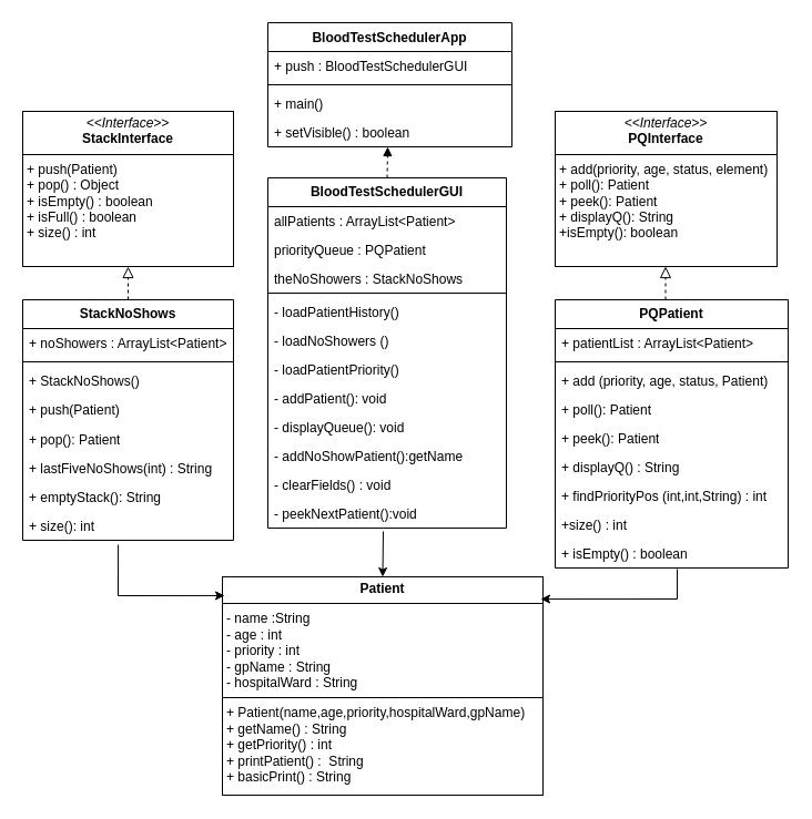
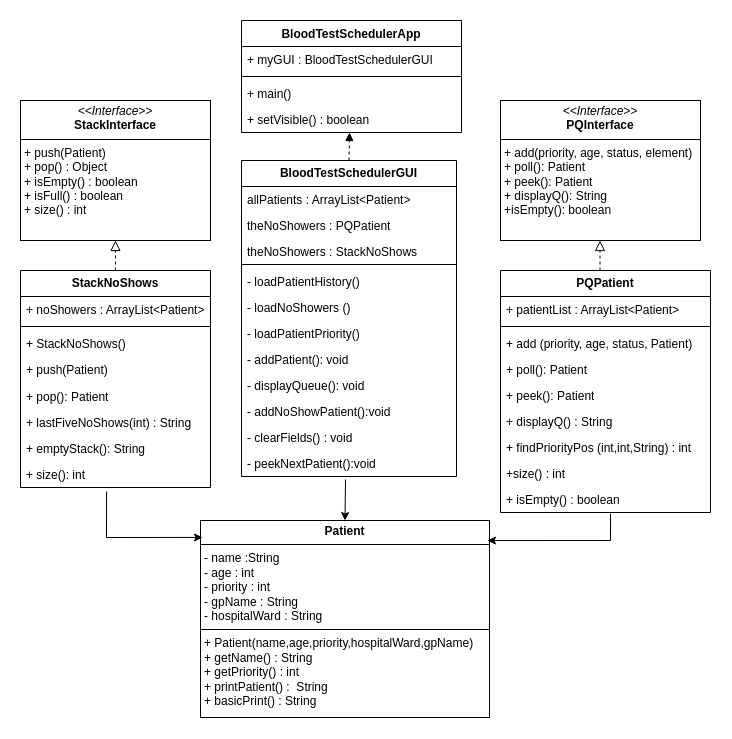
- <mxCell id="27" value="+ push : BloodTestSchedulerGUI" style="text;strokeColor=none;fillColor=none;align=left;verticalAlign=top;spacingLeft=4;spacingRight=4;overflow=hidden;rotatable=0;points=[[0,0.5],[1,0.5]];portConstraint=eastwest;whiteSpace=wrap;html=1;" parent="26" vertex="1"><mxGeometry y="26" width="220" height="26" as="geometry" /></mxCell>
+ <mxCell id="27" value="+ myGUI : BloodTestSchedulerGUI" style="text;strokeColor=none;fillColor=none;align=left;verticalAlign=top;spacingLeft=4;spacingRight=4;overflow=hidden;rotatable=0;points=[[0,0.5],[1,0.5]];portConstraint=eastwest;whiteSpace=wrap;html=1;" parent="26" vertex="1"><mxGeometry y="26" width="220" height="26" as="geometry" /></mxCell>
- <mxCell id="5" value="priorityQueue : PQPatient" style="text;strokeColor=none;fillColor=none;align=left;verticalAlign=top;spacingLeft=4;spacingRight=4;overflow=hidden;rotatable=0;points=[[0,0.5],[1,0.5]];portConstraint=eastwest;whiteSpace=wrap;html=1;" parent="3" vertex="1"><mxGeometry y="52" width="215" height="26" as="geometry" /></mxCell>
+ <mxCell id="5" value="theNoShowers : PQPatient" style="text;strokeColor=none;fillColor=none;align=left;verticalAlign=top;spacingLeft=4;spacingRight=4;overflow=hidden;rotatable=0;points=[[0,0.5],[1,0.5]];portConstraint=eastwest;whiteSpace=wrap;html=1;" parent="3" vertex="1"><mxGeometry y="52" width="215" height="26" as="geometry" /></mxCell>
- <mxCell id="13" value="- addNoShowPatient():getName" style="text;strokeColor=none;fillColor=none;align=left;verticalAlign=top;spacingLeft=4;spacingRight=4;overflow=hidden;rotatable=0;points=[[0,0.5],[1,0.5]];portConstraint=eastwest;whiteSpace=wrap;html=1;" parent="3" vertex="1"><mxGeometry y="238" width="215" height="26" as="geometry" /></mxCell>
+ <mxCell id="13" value="- addNoShowPatient():void" style="text;strokeColor=none;fillColor=none;align=left;verticalAlign=top;spacingLeft=4;spacingRight=4;overflow=hidden;rotatable=0;points=[[0,0.5],[1,0.5]];portConstraint=eastwest;whiteSpace=wrap;html=1;" parent="3" vertex="1"><mxGeometry y="238" width="215" height="26" as="geometry" /></mxCell>
